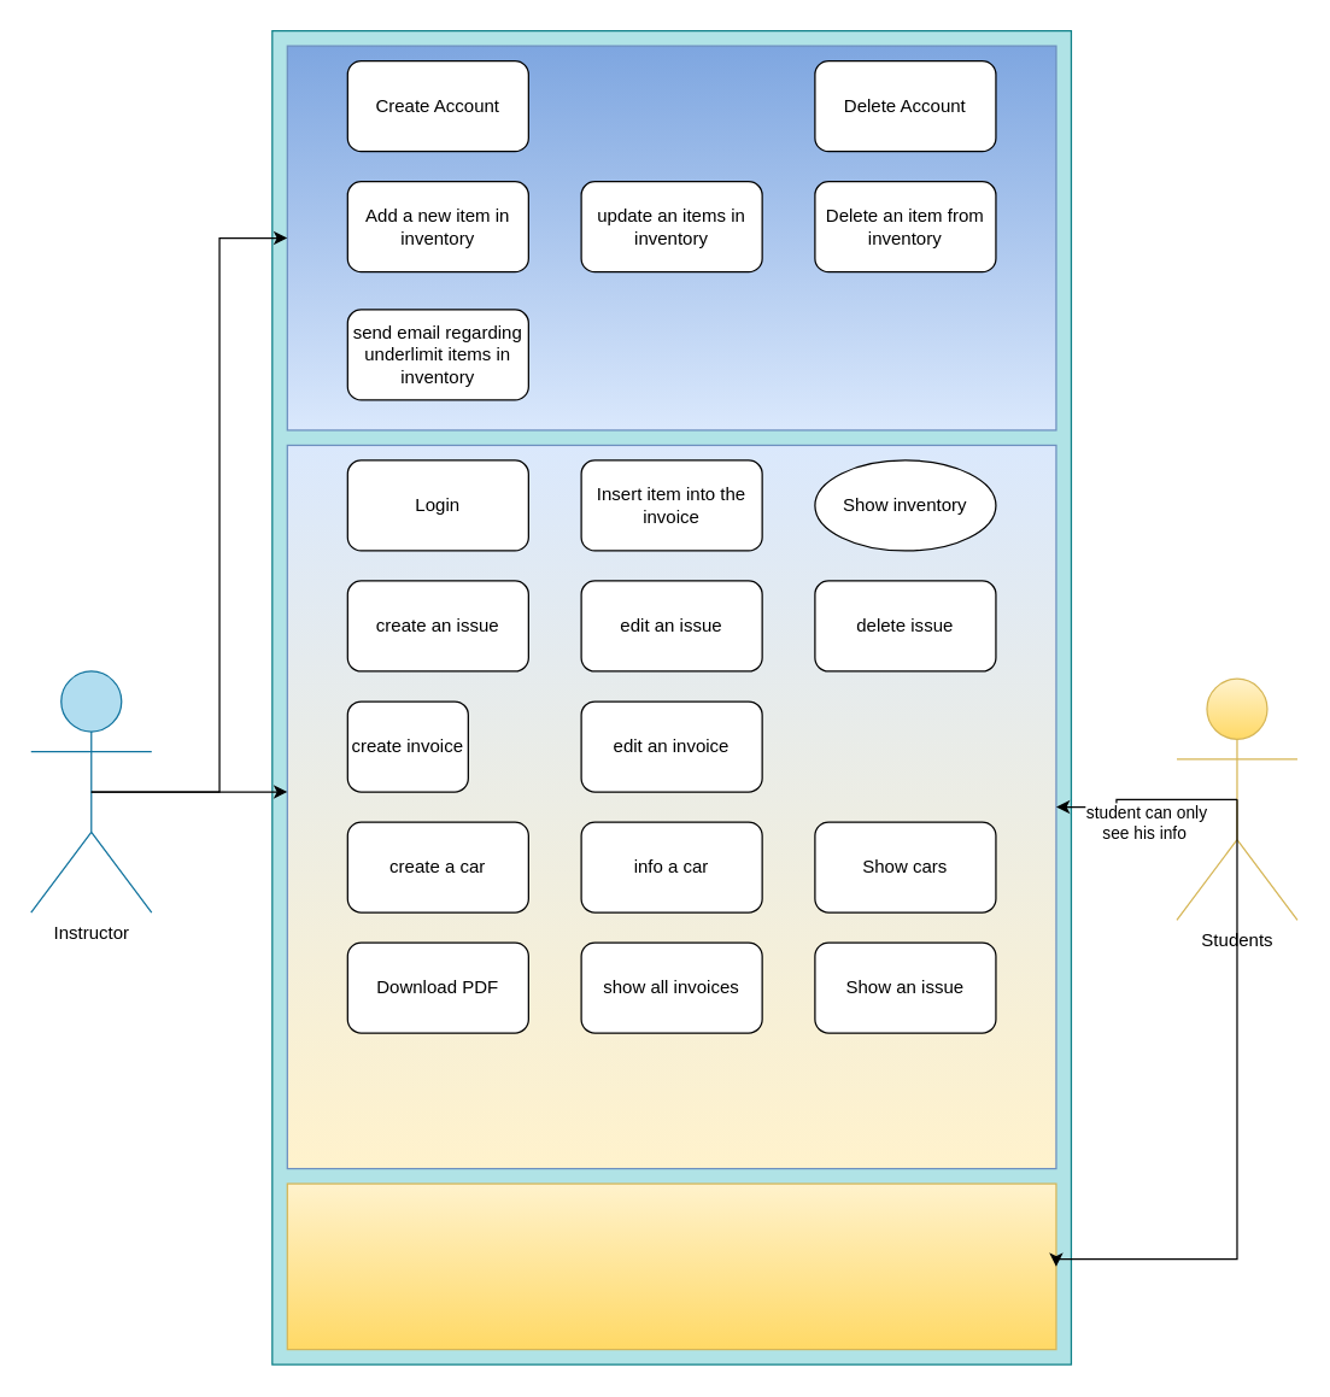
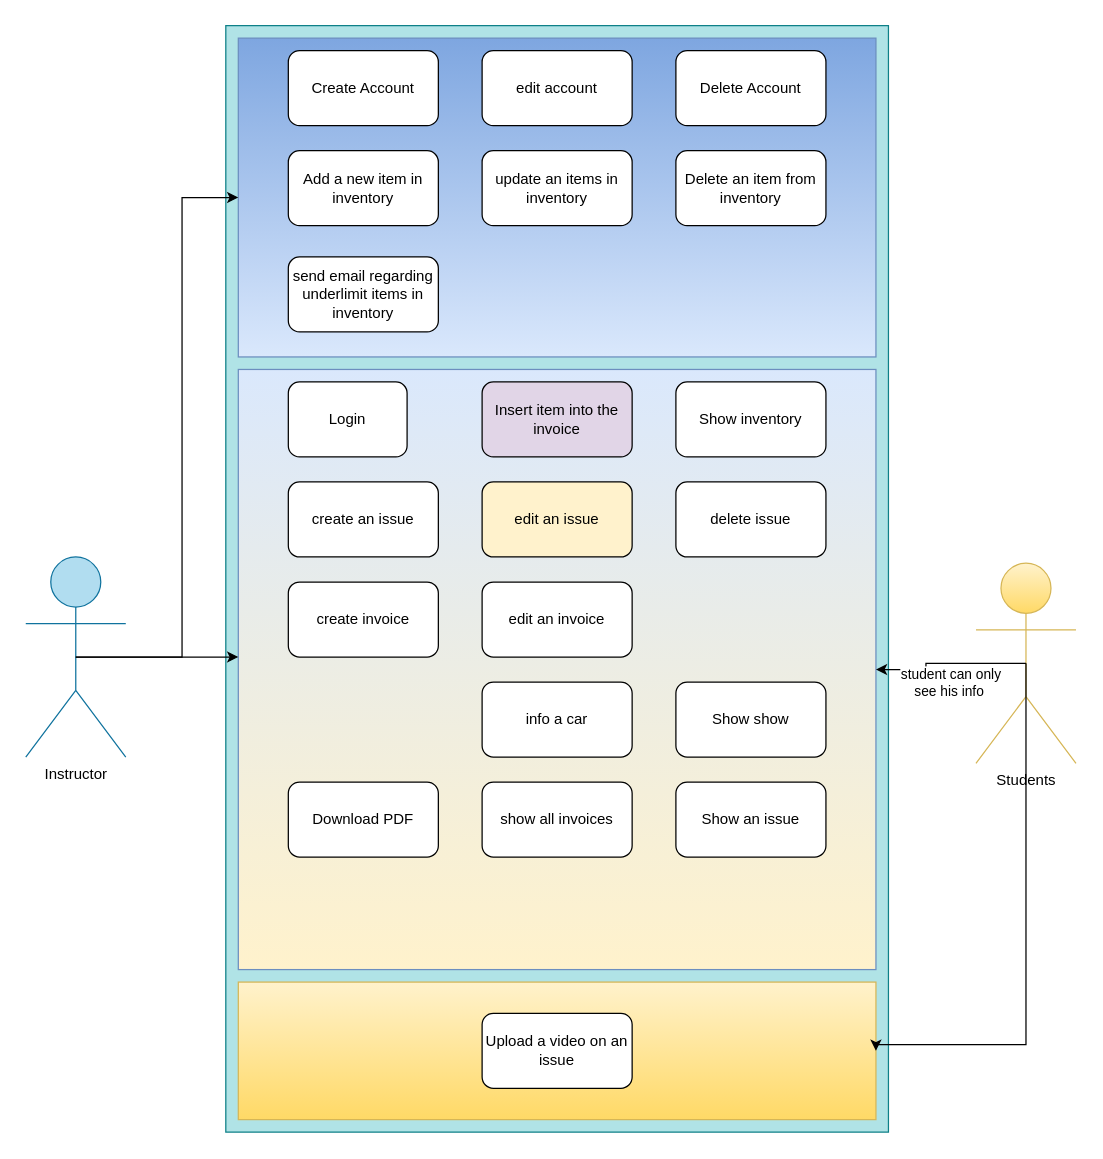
+ <mxCell id="25" value="edit account" style="rounded=1;whiteSpace=wrap;html=1;container=0;" vertex="1" parent="1"><mxGeometry x="385" y="40" width="120" height="60" as="geometry" /></mxCell>
- <mxCell id="9" value="Login" style="rounded=1;whiteSpace=wrap;html=1;container=0;" vertex="1" parent="1"><mxGeometry x="230" y="305" width="120" height="60" as="geometry" /></mxCell>
+ <mxCell id="9" value="Login" style="rounded=1;whiteSpace=wrap;html=1;container=0;" vertex="1" parent="1"><mxGeometry x="230" y="305" width="95" height="60" as="geometry" /></mxCell>
- <mxCell id="34" value="Insert item into the invoice" style="rounded=1;whiteSpace=wrap;html=1;container=0;" vertex="1" parent="1"><mxGeometry x="385" y="305" width="120" height="60" as="geometry" /></mxCell>
+ <mxCell id="34" value="Insert item into the invoice" style="rounded=1;whiteSpace=wrap;html=1;container=0;fillColor=#e1d5e7;" vertex="1" parent="1"><mxGeometry x="385" y="305" width="120" height="60" as="geometry" /></mxCell>
- <mxCell id="11" value="Show inventory" style="ellipse;whiteSpace=wrap;html=1;container=0;" vertex="1" parent="1"><mxGeometry x="540" y="305" width="120" height="60" as="geometry" /></mxCell>
+ <mxCell id="11" value="Show inventory" style="rounded=1;whiteSpace=wrap;html=1;container=0;" vertex="1" parent="1"><mxGeometry x="540" y="305" width="120" height="60" as="geometry" /></mxCell>
- <mxCell id="21" value="edit an issue" style="rounded=1;whiteSpace=wrap;html=1;container=0;" vertex="1" parent="1"><mxGeometry x="385" y="385" width="120" height="60" as="geometry" /></mxCell>
+ <mxCell id="21" value="edit an issue" style="rounded=1;whiteSpace=wrap;html=1;container=0;fillColor=#fff2cc;" vertex="1" parent="1"><mxGeometry x="385" y="385" width="120" height="60" as="geometry" /></mxCell>
- <mxCell id="17" value="create invoice" style="rounded=1;whiteSpace=wrap;html=1;container=0;" vertex="1" parent="1"><mxGeometry x="230" y="465" width="80" height="60" as="geometry" /></mxCell>
+ <mxCell id="17" value="create invoice" style="rounded=1;whiteSpace=wrap;html=1;container=0;" vertex="1" parent="1"><mxGeometry x="230" y="465" width="120" height="60" as="geometry" /></mxCell>
- <mxCell id="15" value="create a car" style="rounded=1;whiteSpace=wrap;html=1;container=0;" vertex="1" parent="1"><mxGeometry x="230" y="545" width="120" height="60" as="geometry" /></mxCell>
- <mxCell id="16" value="Show cars" style="rounded=1;whiteSpace=wrap;html=1;container=0;" vertex="1" parent="1"><mxGeometry x="540" y="545" width="120" height="60" as="geometry" /></mxCell>
+ <mxCell id="16" value="Show show" style="rounded=1;whiteSpace=wrap;html=1;container=0;" vertex="1" parent="1"><mxGeometry x="540" y="545" width="120" height="60" as="geometry" /></mxCell>
+ <mxCell id="27" value="Upload a video on an issue" style="rounded=1;whiteSpace=wrap;html=1;container=0;" vertex="1" parent="1"><mxGeometry x="385" y="810" width="120" height="60" as="geometry" /></mxCell>
